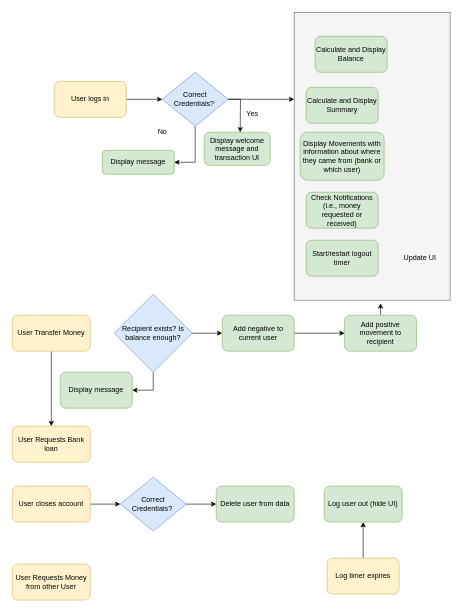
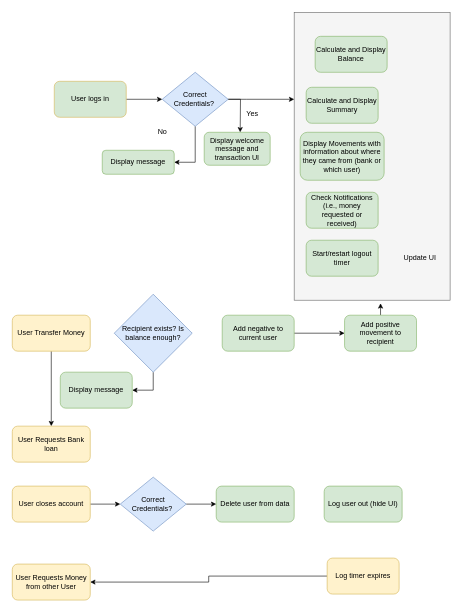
- <mxCell id="4" value="User logs in" style="rounded=1;whiteSpace=wrap;html=1;fillColor=#fff2cc;strokeColor=#d6b656;" vertex="1" parent="1"><mxGeometry x="90" y="135" width="120" height="60" as="geometry" /></mxCell>
+ <mxCell id="4" value="User logs in" style="rounded=1;whiteSpace=wrap;html=1;fillColor=#d5e8d4;strokeColor=#d6b656;" vertex="1" parent="1"><mxGeometry x="90" y="135" width="120" height="60" as="geometry" /></mxCell>
- <mxCell id="22" value="" style="edgeStyle=orthogonalEdgeStyle;rounded=0;orthogonalLoop=1;jettySize=auto;html=1;" edge="1" parent="1" source="23" target="26"><mxGeometry relative="1" as="geometry" /></mxCell>
- <mxCell id="37" value="" style="edgeStyle=orthogonalEdgeStyle;rounded=0;orthogonalLoop=1;jettySize=auto;html=1;" edge="1" parent="1" source="38" target="36"><mxGeometry relative="1" as="geometry" /></mxCell>
+ <mxCell id="37" value="" style="edgeStyle=orthogonalEdgeStyle;rounded=0;orthogonalLoop=1;jettySize=auto;html=1;" edge="1" parent="1" source="38" target="30"><mxGeometry relative="1" as="geometry" /></mxCell>
